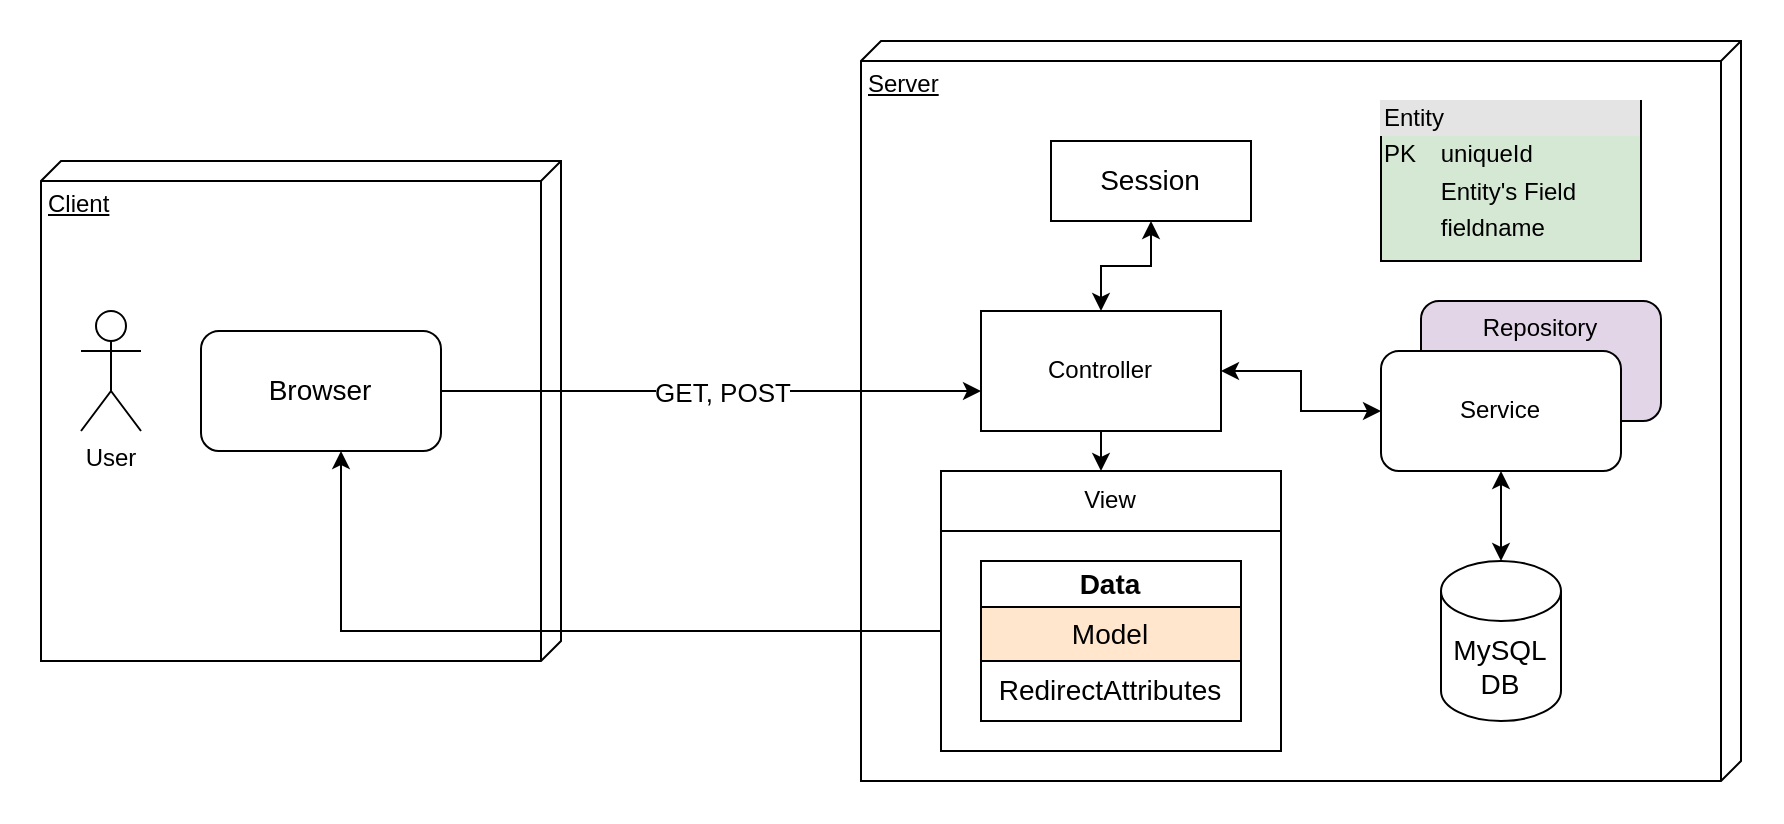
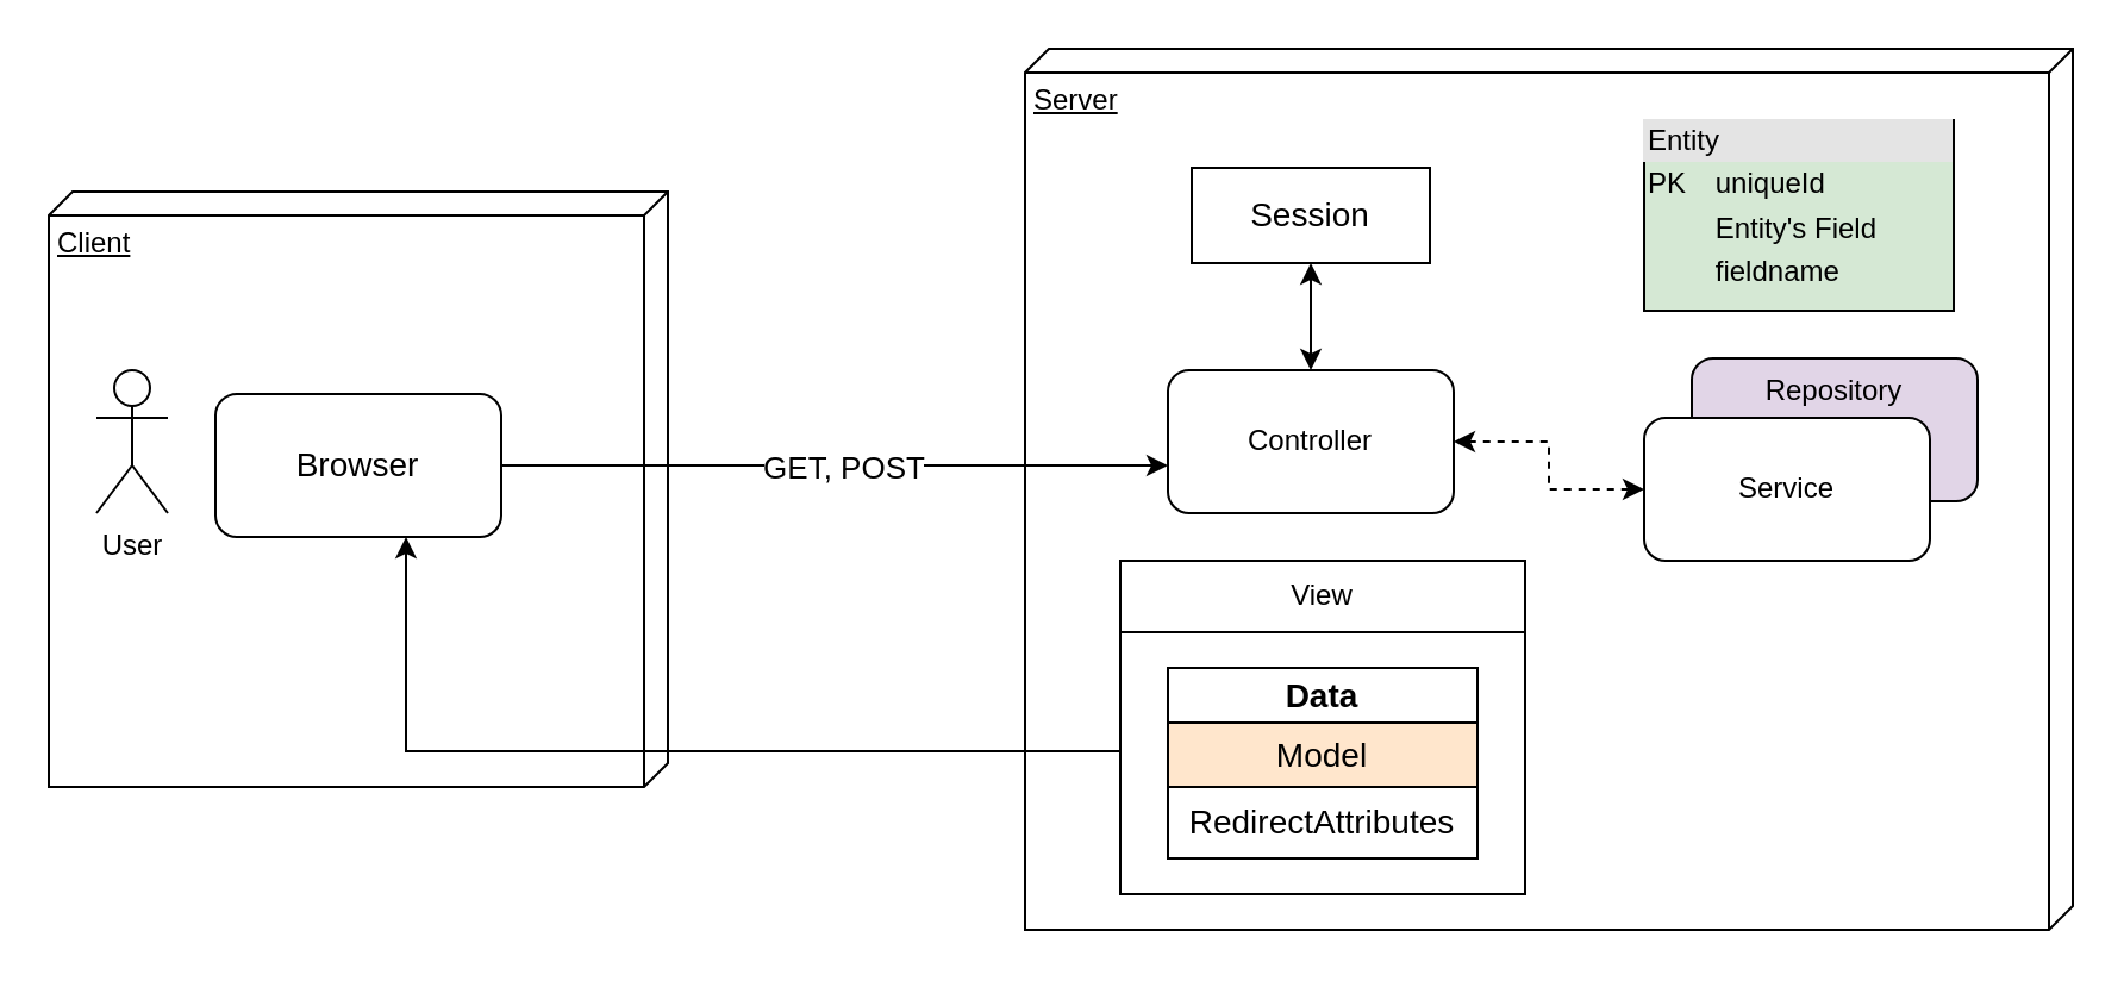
- <mxCell id="9" value="Session" style="whiteSpace=wrap;html=1;fontSize=14;" vertex="1" parent="1"><mxGeometry x="525" y="70" width="100" height="40" as="geometry" /></mxCell>
+ <mxCell id="9" value="Session" style="whiteSpace=wrap;html=1;fontSize=14;" vertex="1" parent="1"><mxGeometry x="500" y="70" width="100" height="40" as="geometry" /></mxCell>
- <mxCell id="16" value="Controller" style="whiteSpace=wrap;html=1;rounded=0;" vertex="1" parent="1"><mxGeometry x="490" y="155" width="120" height="60" as="geometry" /></mxCell>
+ <mxCell id="16" value="Controller" style="rounded=1;whiteSpace=wrap;html=1;" vertex="1" parent="1"><mxGeometry x="490" y="155" width="120" height="60" as="geometry" /></mxCell>
- <mxCell id="14" style="edgeStyle=orthogonalEdgeStyle;rounded=0;orthogonalLoop=1;jettySize=auto;html=1;startArrow=classic;startFill=1;" edge="1" parent="1" source="16" target="19"><mxGeometry relative="1" as="geometry" /></mxCell>
+ <mxCell id="14" style="edgeStyle=orthogonalEdgeStyle;rounded=0;orthogonalLoop=1;jettySize=auto;html=1;startArrow=classic;startFill=1;dashed=1;" edge="1" parent="1" source="16" target="19"><mxGeometry relative="1" as="geometry" /></mxCell>
- <mxCell id="13" value="&lt;font style=&quot;font-size: 14px;&quot;&gt;Browser&lt;/font&gt;" style="rounded=1;whiteSpace=wrap;html=1;" vertex="1" parent="1"><mxGeometry x="100" y="165" width="120" height="60" as="geometry" /></mxCell>
+ <mxCell id="13" value="&lt;font style=&quot;font-size: 14px;&quot;&gt;Browser&lt;/font&gt;" style="rounded=1;whiteSpace=wrap;html=1;" vertex="1" parent="1"><mxGeometry x="90" y="165" width="120" height="60" as="geometry" /></mxCell>
- <mxCell id="15" style="edgeStyle=orthogonalEdgeStyle;rounded=0;orthogonalLoop=1;jettySize=auto;html=1;" edge="1" parent="1" source="16" target="22"><mxGeometry relative="1" as="geometry"><Array as="points"><mxPoint x="550" y="230" /><mxPoint x="550" y="230" /></Array></mxGeometry></mxCell>
- <mxCell id="18" style="edgeStyle=orthogonalEdgeStyle;rounded=0;orthogonalLoop=1;jettySize=auto;html=1;startArrow=classic;startFill=1;" edge="1" parent="1" source="19" target="4"><mxGeometry relative="1" as="geometry" /></mxCell>
- <mxCell id="4" value="&lt;div&gt;MySQL&lt;/div&gt;&lt;div&gt;DB&lt;br&gt;&lt;/div&gt;" style="shape=cylinder3;whiteSpace=wrap;html=1;boundedLbl=1;backgroundOutline=1;size=15;fontSize=14;" vertex="1" parent="1"><mxGeometry x="720" y="280" width="60" height="80" as="geometry" /></mxCell>
